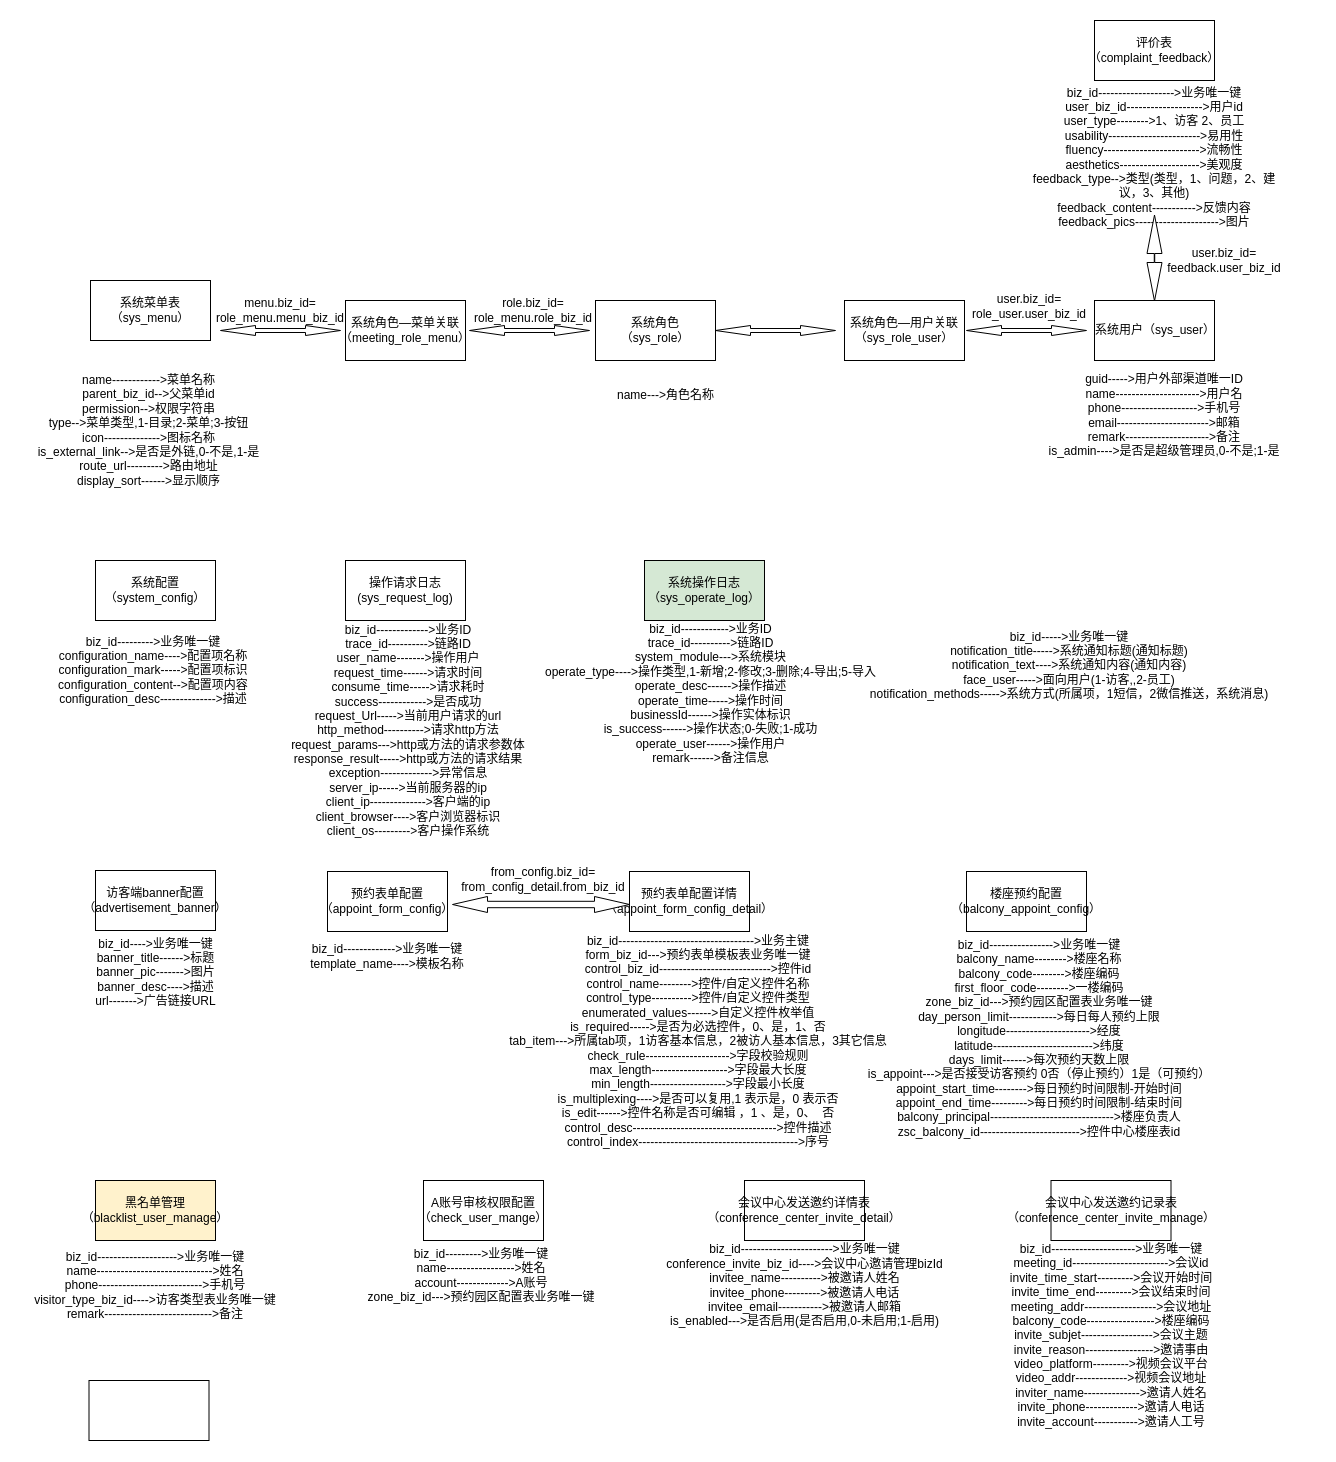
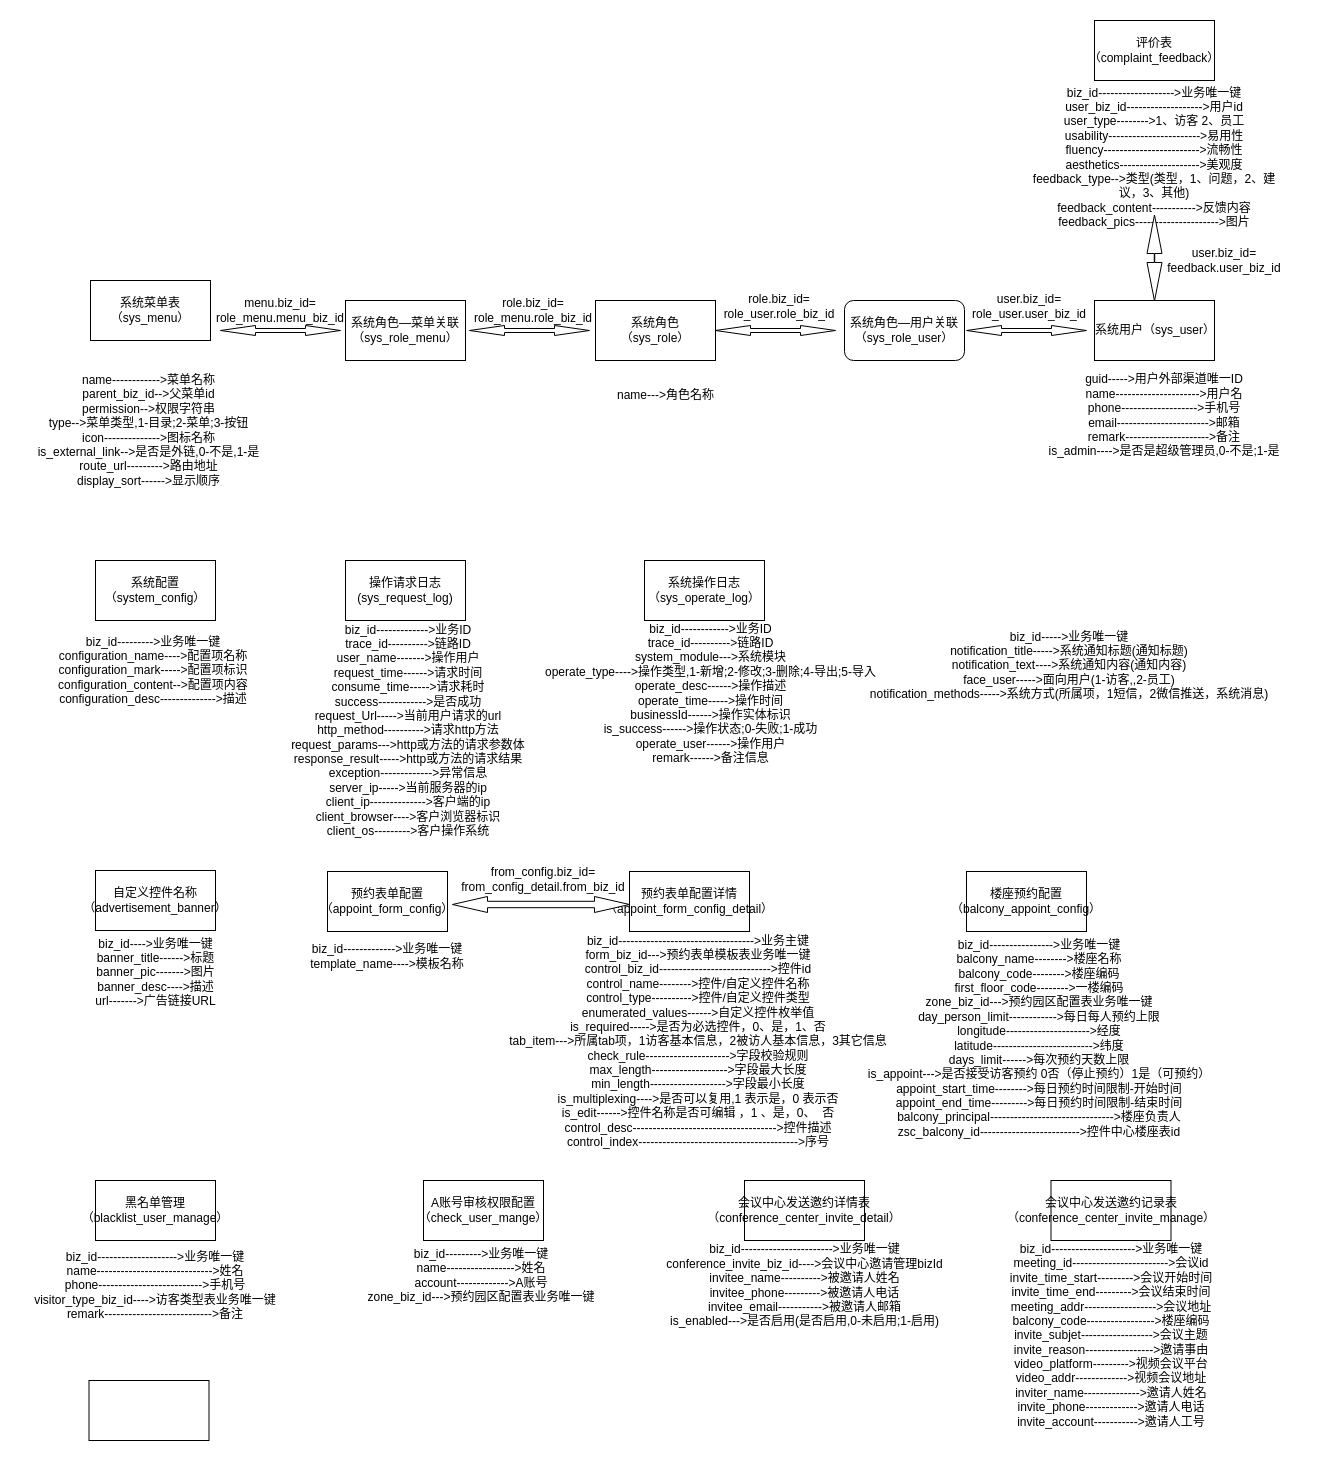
+ <mxCell id="15" value="role.biz_id=&lt;br&gt;role_user.role_biz_id" style="text;strokeColor=none;align=center;fillColor=none;html=1;verticalAlign=middle;whiteSpace=wrap;rounded=0;" vertex="1" parent="1"><mxGeometry x="749" y="291" width="60" height="30" as="geometry" /></mxCell>
- <mxCell id="6" value="系统角色—菜单关联&lt;br&gt;（meeting_role_menu）" style="rounded=0;whiteSpace=wrap;html=1;" vertex="1" parent="1"><mxGeometry x="345" y="300" width="120" height="60" as="geometry" /></mxCell>
+ <mxCell id="6" value="系统角色—菜单关联&lt;br&gt;（sys_role_menu）" style="rounded=0;whiteSpace=wrap;html=1;" vertex="1" parent="1"><mxGeometry x="345" y="300" width="120" height="60" as="geometry" /></mxCell>
- <mxCell id="7" value="系统角色—用户关联&lt;br&gt;（sys_role_user）" style="rounded=0;whiteSpace=wrap;html=1;" vertex="1" parent="1"><mxGeometry x="844" y="300" width="120" height="60" as="geometry" /></mxCell>
+ <mxCell id="7" value="系统角色—用户关联&lt;br&gt;（sys_role_user）" style="whiteSpace=wrap;html=1;rounded=1;" vertex="1" parent="1"><mxGeometry x="844" y="300" width="120" height="60" as="geometry" /></mxCell>
- <mxCell id="3" value="系统操作日志&lt;br&gt;（sys_operate_log）" style="rounded=0;whiteSpace=wrap;html=1;fillColor=#d5e8d4;" vertex="1" parent="1"><mxGeometry x="644" y="560" width="120" height="60" as="geometry" /></mxCell>
+ <mxCell id="3" value="系统操作日志&lt;br&gt;（sys_operate_log）" style="rounded=0;whiteSpace=wrap;html=1;" vertex="1" parent="1"><mxGeometry x="644" y="560" width="120" height="60" as="geometry" /></mxCell>
- <mxCell id="25" value="访客端banner配置&lt;br&gt;（advertisement_banner）" style="rounded=0;whiteSpace=wrap;html=1;" vertex="1" parent="1"><mxGeometry x="95" y="870" width="120" height="60" as="geometry" /></mxCell>
+ <mxCell id="25" value="自定义控件名称&lt;br&gt;（advertisement_banner）" style="rounded=0;whiteSpace=wrap;html=1;" vertex="1" parent="1"><mxGeometry x="95" y="870" width="120" height="60" as="geometry" /></mxCell>
- <mxCell id="35" value="黑名单管理&lt;br&gt;（blacklist_user_manage）" style="rounded=0;whiteSpace=wrap;html=1;fillColor=#fff2cc;" vertex="1" parent="1"><mxGeometry x="95" y="1180" width="120" height="60" as="geometry" /></mxCell>
+ <mxCell id="35" value="黑名单管理&lt;br&gt;（blacklist_user_manage）" style="rounded=0;whiteSpace=wrap;html=1;" vertex="1" parent="1"><mxGeometry x="95" y="1180" width="120" height="60" as="geometry" /></mxCell>
